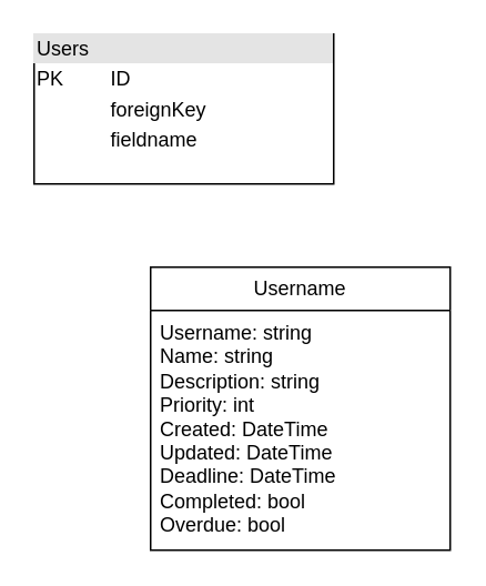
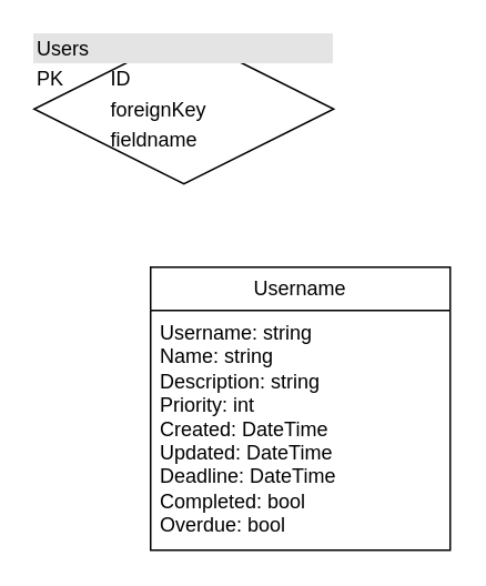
- <mxCell id="4" value="&lt;div style=&quot;box-sizing:border-box;width:100%;background:#e4e4e4;padding:2px;&quot;&gt;Users&lt;/div&gt;&lt;table style=&quot;width:100%;font-size:1em;&quot; cellpadding=&quot;2&quot; cellspacing=&quot;0&quot;&gt;&lt;tbody&gt;&lt;tr&gt;&lt;td&gt;PK&lt;/td&gt;&lt;td&gt;ID&lt;/td&gt;&lt;/tr&gt;&lt;tr&gt;&lt;td&gt;&lt;br&gt;&lt;/td&gt;&lt;td&gt;foreignKey&lt;/td&gt;&lt;/tr&gt;&lt;tr&gt;&lt;td&gt;&lt;/td&gt;&lt;td&gt;fieldname&lt;/td&gt;&lt;/tr&gt;&lt;/tbody&gt;&lt;/table&gt;" style="verticalAlign=top;align=left;overflow=fill;html=1;whiteSpace=wrap;" vertex="1" parent="1"><mxGeometry x="20" y="20" width="180" height="90" as="geometry" /></mxCell>
+ <mxCell id="4" value="&lt;div style=&quot;box-sizing:border-box;width:100%;background:#e4e4e4;padding:2px;&quot;&gt;Users&lt;/div&gt;&lt;table style=&quot;width:100%;font-size:1em;&quot; cellpadding=&quot;2&quot; cellspacing=&quot;0&quot;&gt;&lt;tbody&gt;&lt;tr&gt;&lt;td&gt;PK&lt;/td&gt;&lt;td&gt;ID&lt;/td&gt;&lt;/tr&gt;&lt;tr&gt;&lt;td&gt;&lt;br&gt;&lt;/td&gt;&lt;td&gt;foreignKey&lt;/td&gt;&lt;/tr&gt;&lt;tr&gt;&lt;td&gt;&lt;/td&gt;&lt;td&gt;fieldname&lt;/td&gt;&lt;/tr&gt;&lt;/tbody&gt;&lt;/table&gt;" style="rhombus;verticalAlign=top;align=left;overflow=fill;html=1;whiteSpace=wrap;" vertex="1" parent="1"><mxGeometry x="20" y="20" width="180" height="90" as="geometry" /></mxCell>
